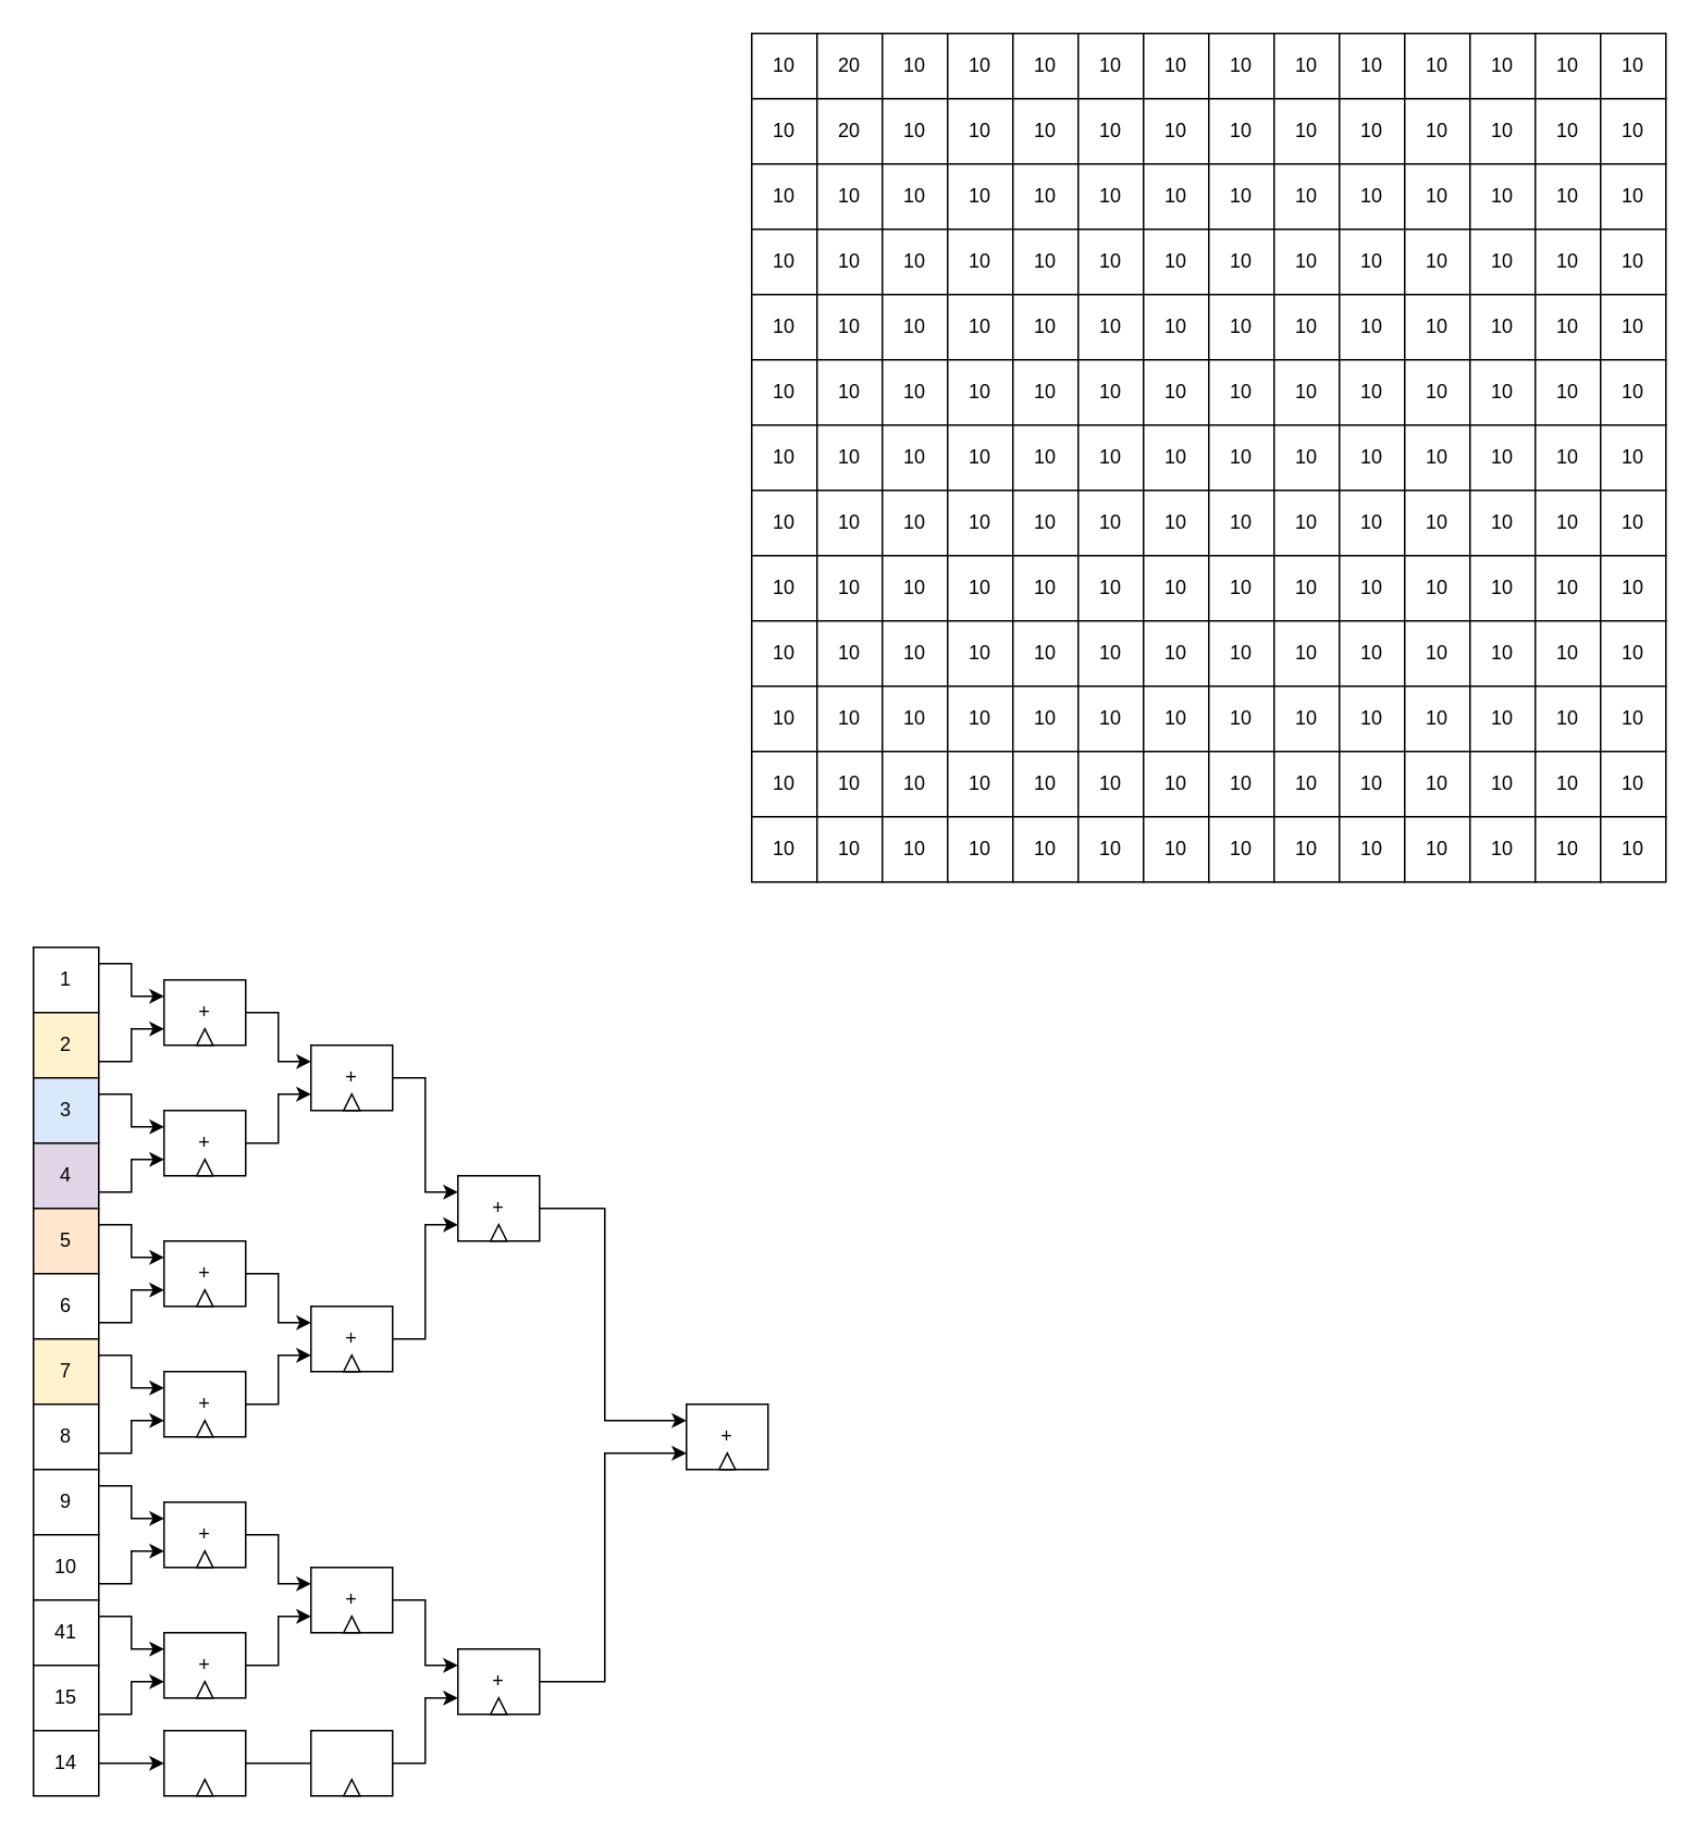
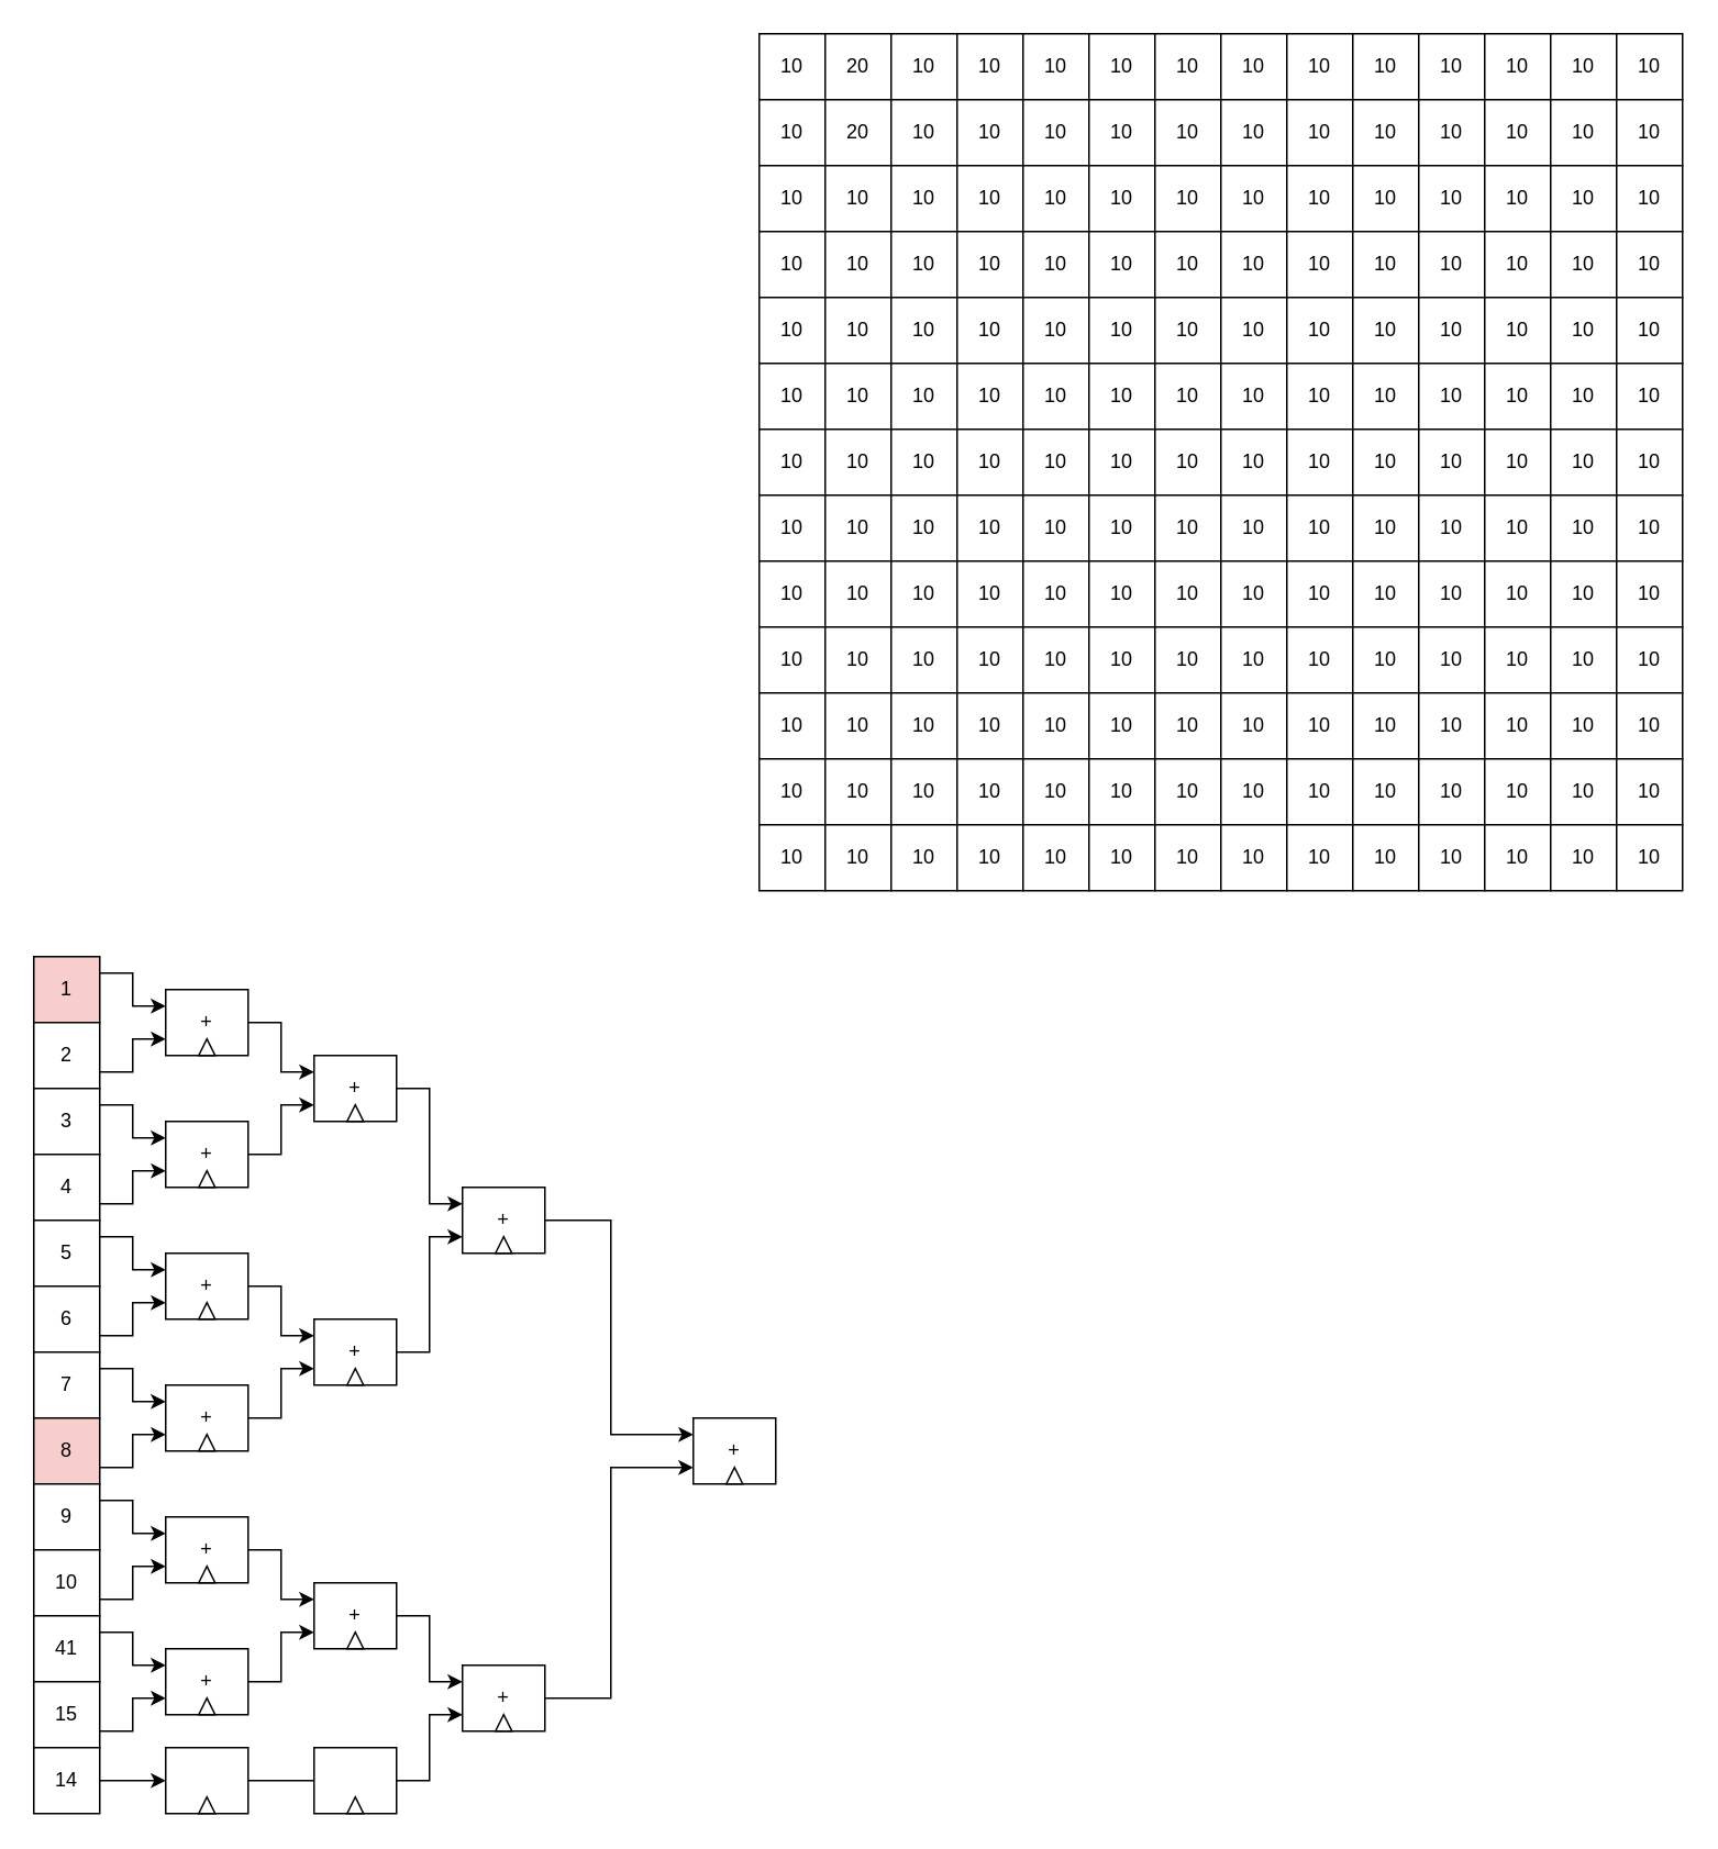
- <mxCell id="2" value="1" style="rounded=0;whiteSpace=wrap;html=1;" parent="1" vertex="1"><mxGeometry x="20" y="580" width="40" height="40" as="geometry" /></mxCell>
+ <mxCell id="2" value="1" style="rounded=0;whiteSpace=wrap;html=1;fillColor=#f8cecc;" parent="1" vertex="1"><mxGeometry x="20" y="580" width="40" height="40" as="geometry" /></mxCell>
- <mxCell id="3" value="2" style="rounded=0;whiteSpace=wrap;html=1;fillColor=#fff2cc;" parent="1" vertex="1"><mxGeometry x="20" y="620" width="40" height="40" as="geometry" /></mxCell>
+ <mxCell id="3" value="2" style="rounded=0;whiteSpace=wrap;html=1;" parent="1" vertex="1"><mxGeometry x="20" y="620" width="40" height="40" as="geometry" /></mxCell>
- <mxCell id="4" value="3" style="rounded=0;whiteSpace=wrap;html=1;fillColor=#dae8fc;" parent="1" vertex="1"><mxGeometry x="20" y="660" width="40" height="40" as="geometry" /></mxCell>
+ <mxCell id="4" value="3" style="rounded=0;whiteSpace=wrap;html=1;" parent="1" vertex="1"><mxGeometry x="20" y="660" width="40" height="40" as="geometry" /></mxCell>
- <mxCell id="5" value="4" style="rounded=0;whiteSpace=wrap;html=1;fillColor=#e1d5e7;" parent="1" vertex="1"><mxGeometry x="20" y="700" width="40" height="40" as="geometry" /></mxCell>
+ <mxCell id="5" value="4" style="rounded=0;whiteSpace=wrap;html=1;" parent="1" vertex="1"><mxGeometry x="20" y="700" width="40" height="40" as="geometry" /></mxCell>
- <mxCell id="6" value="5" style="rounded=0;whiteSpace=wrap;html=1;fillColor=#ffe6cc;" parent="1" vertex="1"><mxGeometry x="20" y="740" width="40" height="40" as="geometry" /></mxCell>
+ <mxCell id="6" value="5" style="rounded=0;whiteSpace=wrap;html=1;" parent="1" vertex="1"><mxGeometry x="20" y="740" width="40" height="40" as="geometry" /></mxCell>
- <mxCell id="8" value="7" style="rounded=0;whiteSpace=wrap;html=1;fillColor=#fff2cc;" parent="1" vertex="1"><mxGeometry x="20" y="820" width="40" height="40" as="geometry" /></mxCell>
+ <mxCell id="8" value="7" style="rounded=0;whiteSpace=wrap;html=1;" parent="1" vertex="1"><mxGeometry x="20" y="820" width="40" height="40" as="geometry" /></mxCell>
- <mxCell id="9" value="8" style="rounded=0;whiteSpace=wrap;html=1;" parent="1" vertex="1"><mxGeometry x="20" y="860" width="40" height="40" as="geometry" /></mxCell>
+ <mxCell id="9" value="8" style="rounded=0;whiteSpace=wrap;html=1;fillColor=#f8cecc;" parent="1" vertex="1"><mxGeometry x="20" y="860" width="40" height="40" as="geometry" /></mxCell>
